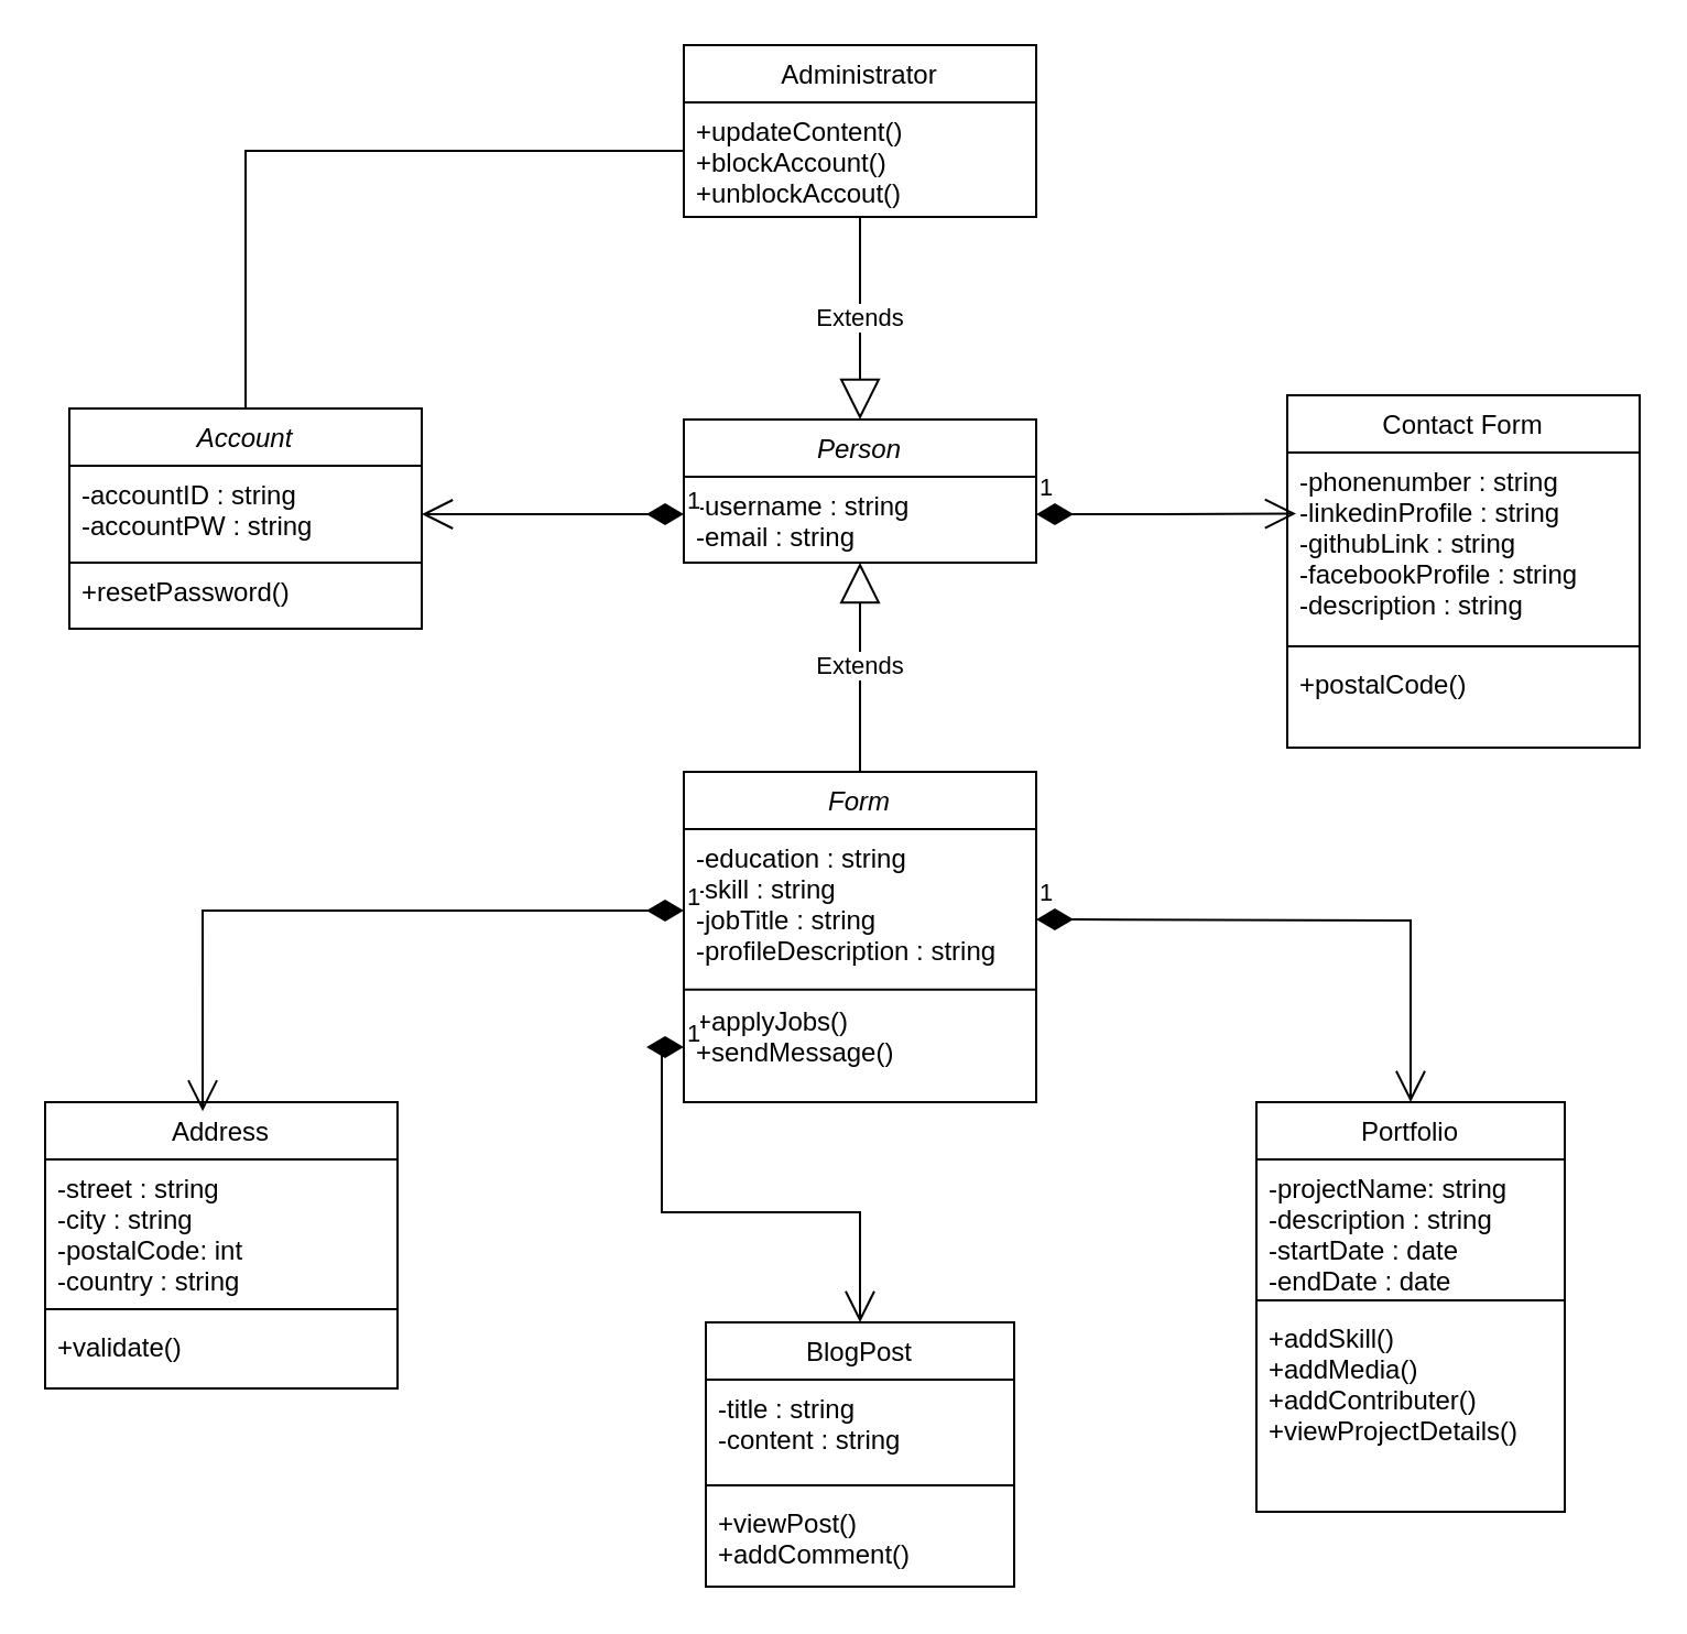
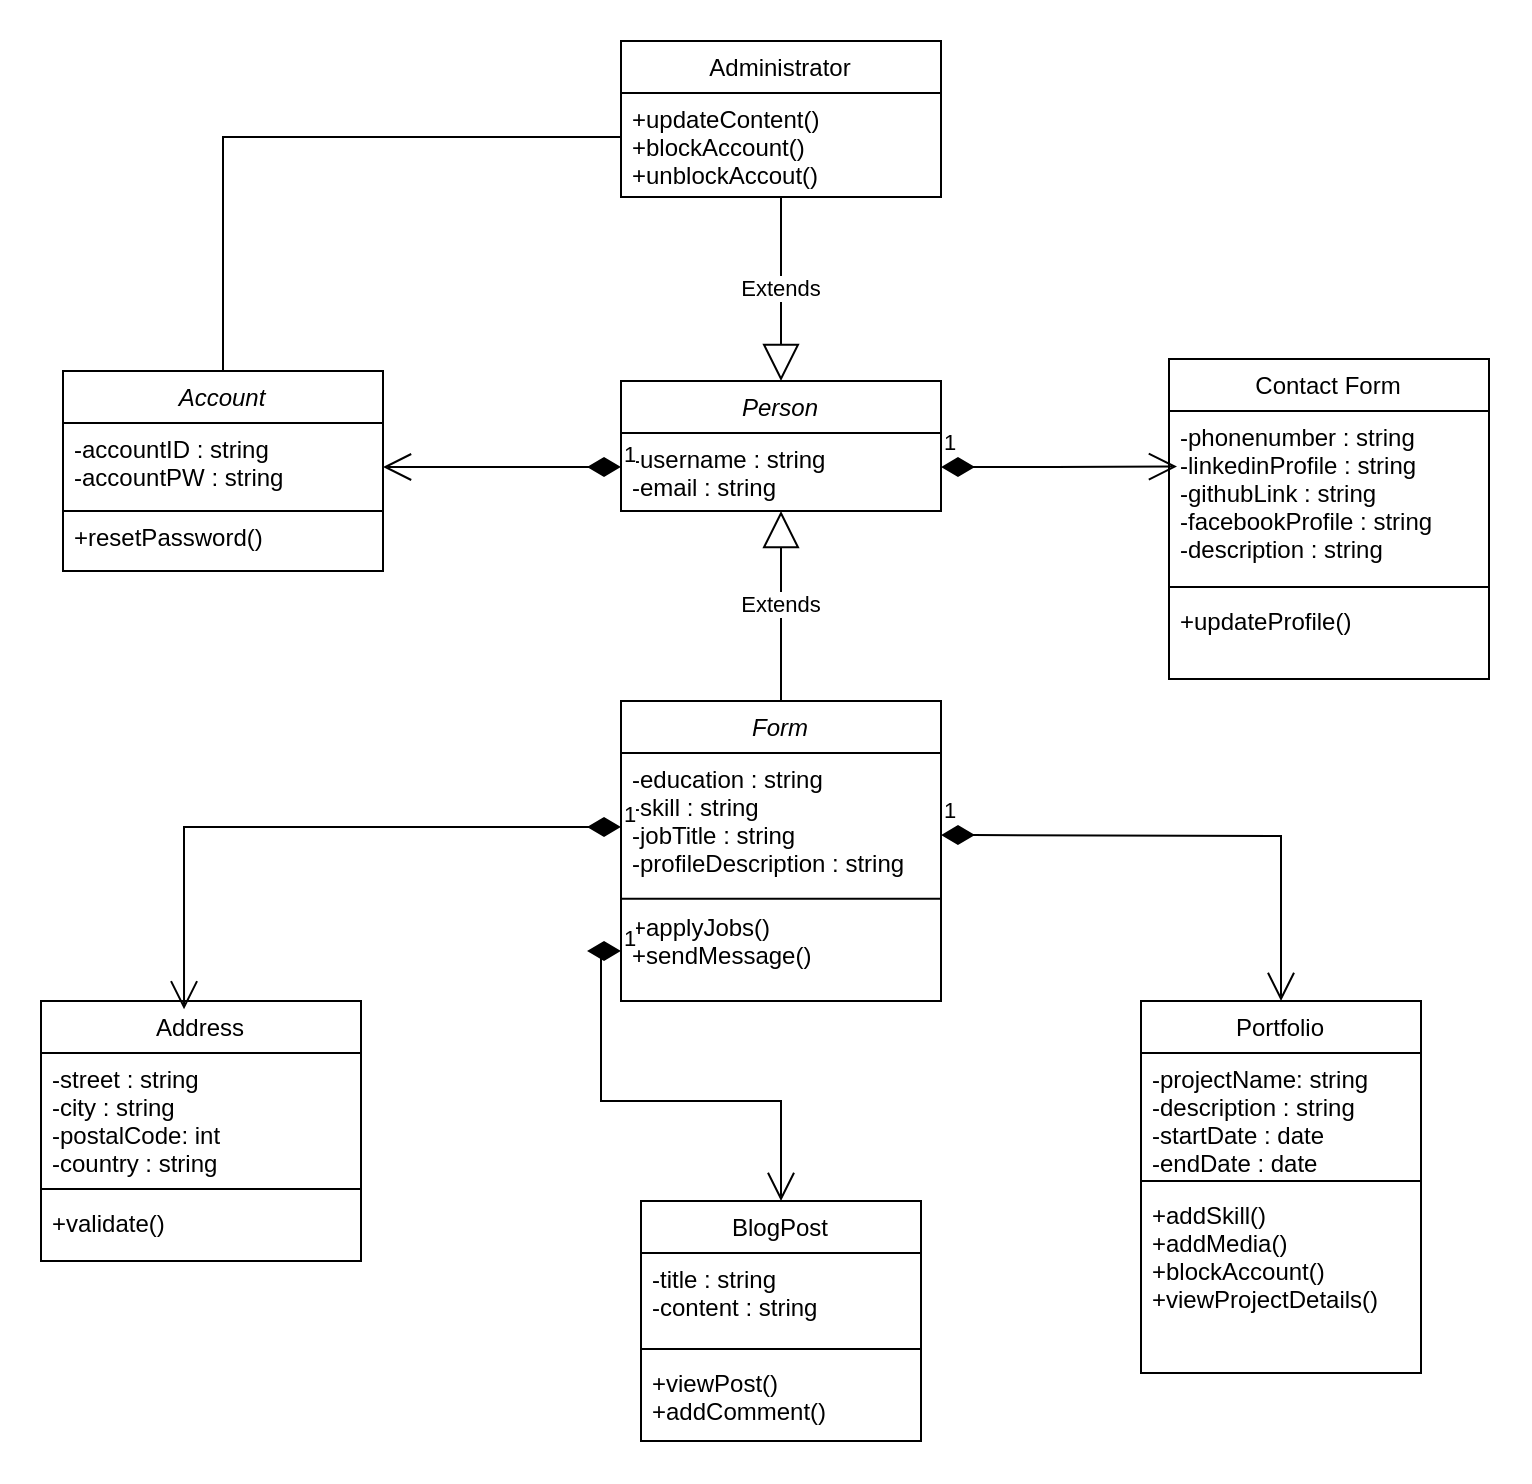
- <mxCell id="20" value="+postalCode()" style="text;align=left;verticalAlign=top;spacingLeft=4;spacingRight=4;overflow=hidden;rotatable=0;points=[[0,0.5],[1,0.5]];portConstraint=eastwest;" parent="17" vertex="1"><mxGeometry y="118" width="160" height="32" as="geometry" /></mxCell>
+ <mxCell id="20" value="+updateProfile()" style="text;align=left;verticalAlign=top;spacingLeft=4;spacingRight=4;overflow=hidden;rotatable=0;points=[[0,0.5],[1,0.5]];portConstraint=eastwest;" parent="17" vertex="1"><mxGeometry y="118" width="160" height="32" as="geometry" /></mxCell>
- <mxCell id="24" value="+addSkill()&#10;+addMedia()&#10;+addContributer()&#10;+viewProjectDetails()" style="text;align=left;verticalAlign=top;spacingLeft=4;spacingRight=4;overflow=hidden;rotatable=0;points=[[0,0.5],[1,0.5]];portConstraint=eastwest;" parent="21" vertex="1"><mxGeometry y="94" width="140" height="92" as="geometry" /></mxCell>
+ <mxCell id="24" value="+addSkill()&#10;+addMedia()&#10;+blockAccount()&#10;+viewProjectDetails()" style="text;align=left;verticalAlign=top;spacingLeft=4;spacingRight=4;overflow=hidden;rotatable=0;points=[[0,0.5],[1,0.5]];portConstraint=eastwest;" parent="21" vertex="1"><mxGeometry y="94" width="140" height="92" as="geometry" /></mxCell>
